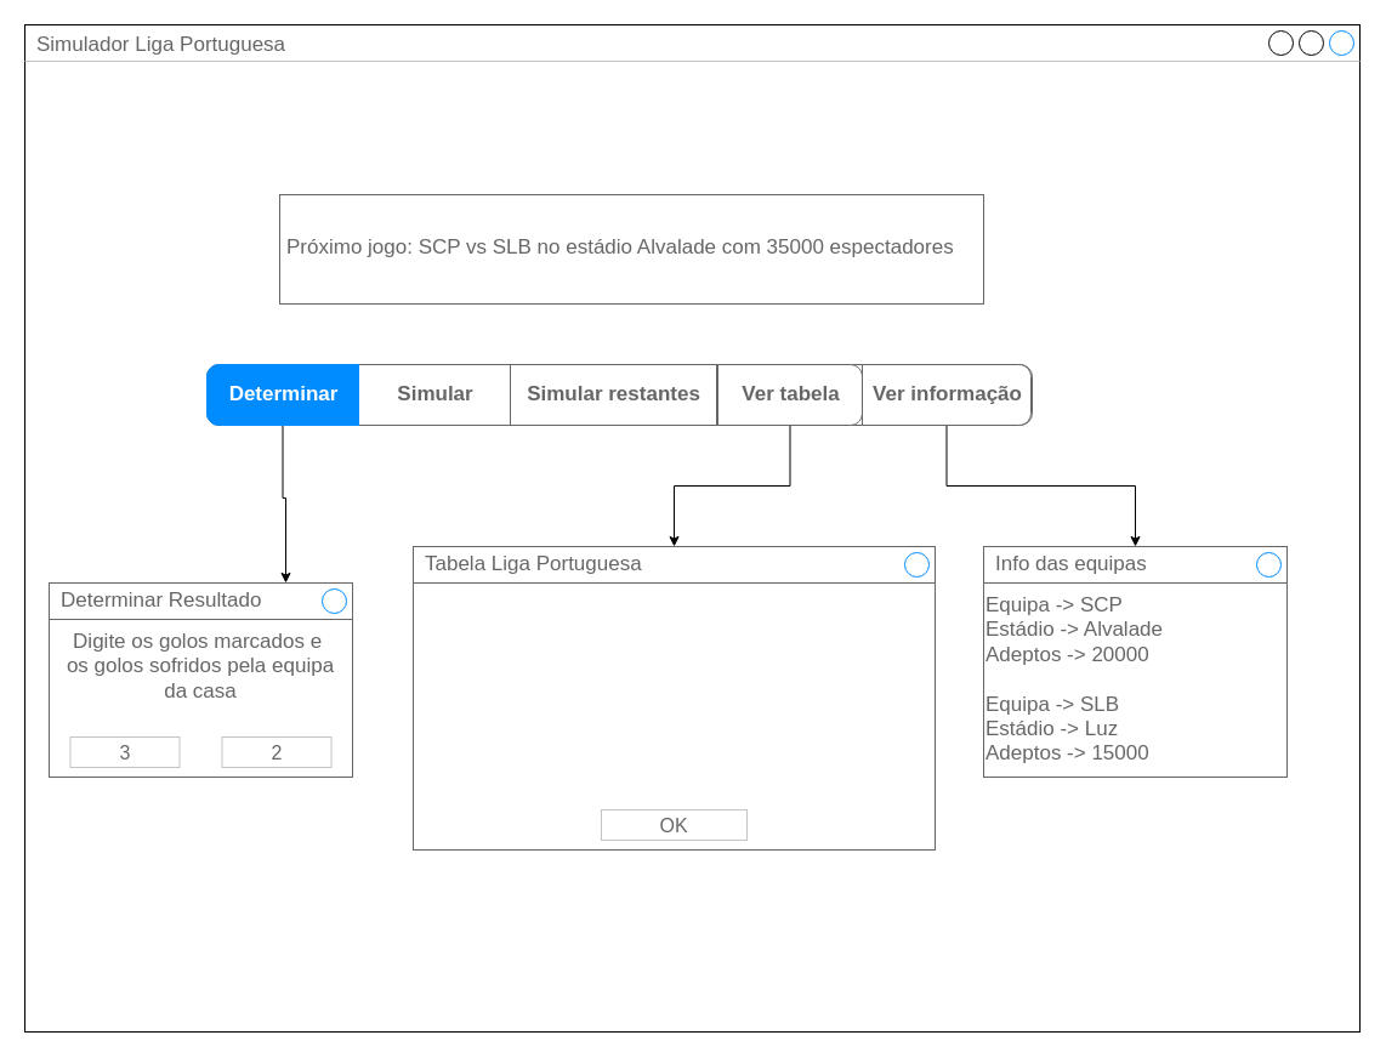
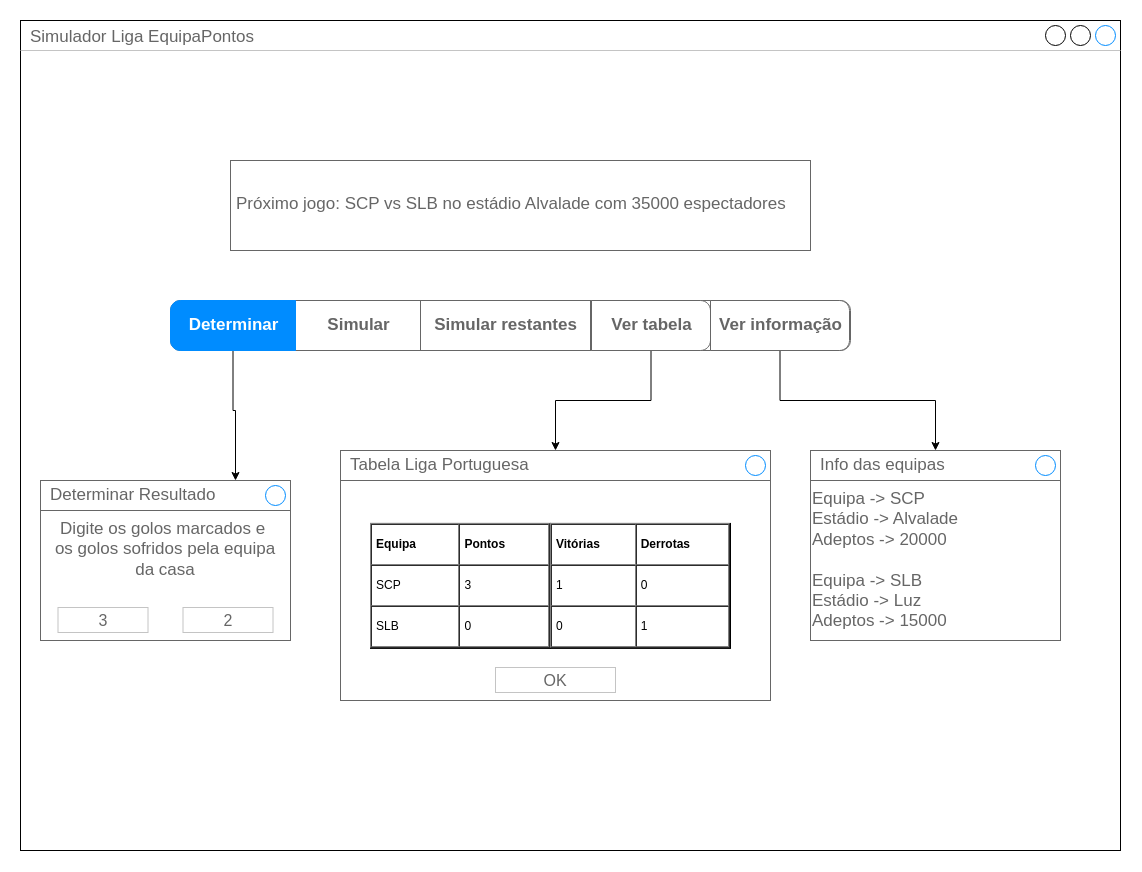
- <mxCell id="2" value="Simulador Liga Portuguesa" style="strokeWidth=1;shadow=0;dashed=0;align=center;html=1;shape=mxgraph.mockup.containers.window;align=left;verticalAlign=top;spacingLeft=8;strokeColor2=#008cff;strokeColor3=#c4c4c4;fontColor=#666666;mainText=;fontSize=17;labelBackgroundColor=none;" vertex="1" parent="1"><mxGeometry x="20" y="20" width="1100" height="830" as="geometry" /></mxCell>
+ <mxCell id="2" value="Simulador Liga EquipaPontos" style="strokeWidth=1;shadow=0;dashed=0;align=center;html=1;shape=mxgraph.mockup.containers.window;align=left;verticalAlign=top;spacingLeft=8;strokeColor2=#008cff;strokeColor3=#c4c4c4;fontColor=#666666;mainText=;fontSize=17;labelBackgroundColor=none;" vertex="1" parent="1"><mxGeometry x="20" y="20" width="1100" height="830" as="geometry" /></mxCell>
+ <mxCell id="8" value="&lt;table cellpadding=&quot;4&quot; cellspacing=&quot;0&quot; border=&quot;1&quot; style=&quot;font-size:1em;width:100%;height:100%;&quot;&gt;&lt;tbody&gt;&lt;tr&gt;&lt;th&gt;Equipa&lt;/th&gt;&lt;th&gt;Pontos&lt;/th&gt;&lt;/tr&gt;&lt;tr&gt;&lt;td&gt;SCP&lt;/td&gt;&lt;td&gt;3&lt;/td&gt;&lt;/tr&gt;&lt;tr&gt;&lt;td&gt;SLB&lt;/td&gt;&lt;td&gt;0&lt;/td&gt;&lt;/tr&gt;&lt;/tbody&gt;&lt;/table&gt; " style="verticalAlign=top;align=left;overflow=fill;fontSize=12;fontFamily=Helvetica;html=1" vertex="1" parent="7"><mxGeometry width="180" height="125.0" as="geometry" /></mxCell>
+ <mxCell id="9" value="&lt;table cellpadding=&quot;4&quot; cellspacing=&quot;0&quot; border=&quot;1&quot; style=&quot;font-size:1em;width:100%;height:100%;&quot;&gt;&lt;tbody&gt;&lt;tr&gt;&lt;th&gt;Vitórias&lt;/th&gt;&lt;th&gt;Derrotas&lt;/th&gt;&lt;/tr&gt;&lt;tr&gt;&lt;td&gt;1&lt;/td&gt;&lt;td&gt;0&lt;/td&gt;&lt;/tr&gt;&lt;tr&gt;&lt;td&gt;0&lt;/td&gt;&lt;td&gt;1&lt;/td&gt;&lt;/tr&gt;&lt;/tbody&gt;&lt;/table&gt; " style="verticalAlign=top;align=left;overflow=fill;fontSize=12;fontFamily=Helvetica;html=1" vertex="1" parent="7"><mxGeometry x="180" width="180" height="125.0" as="geometry" /></mxCell>
